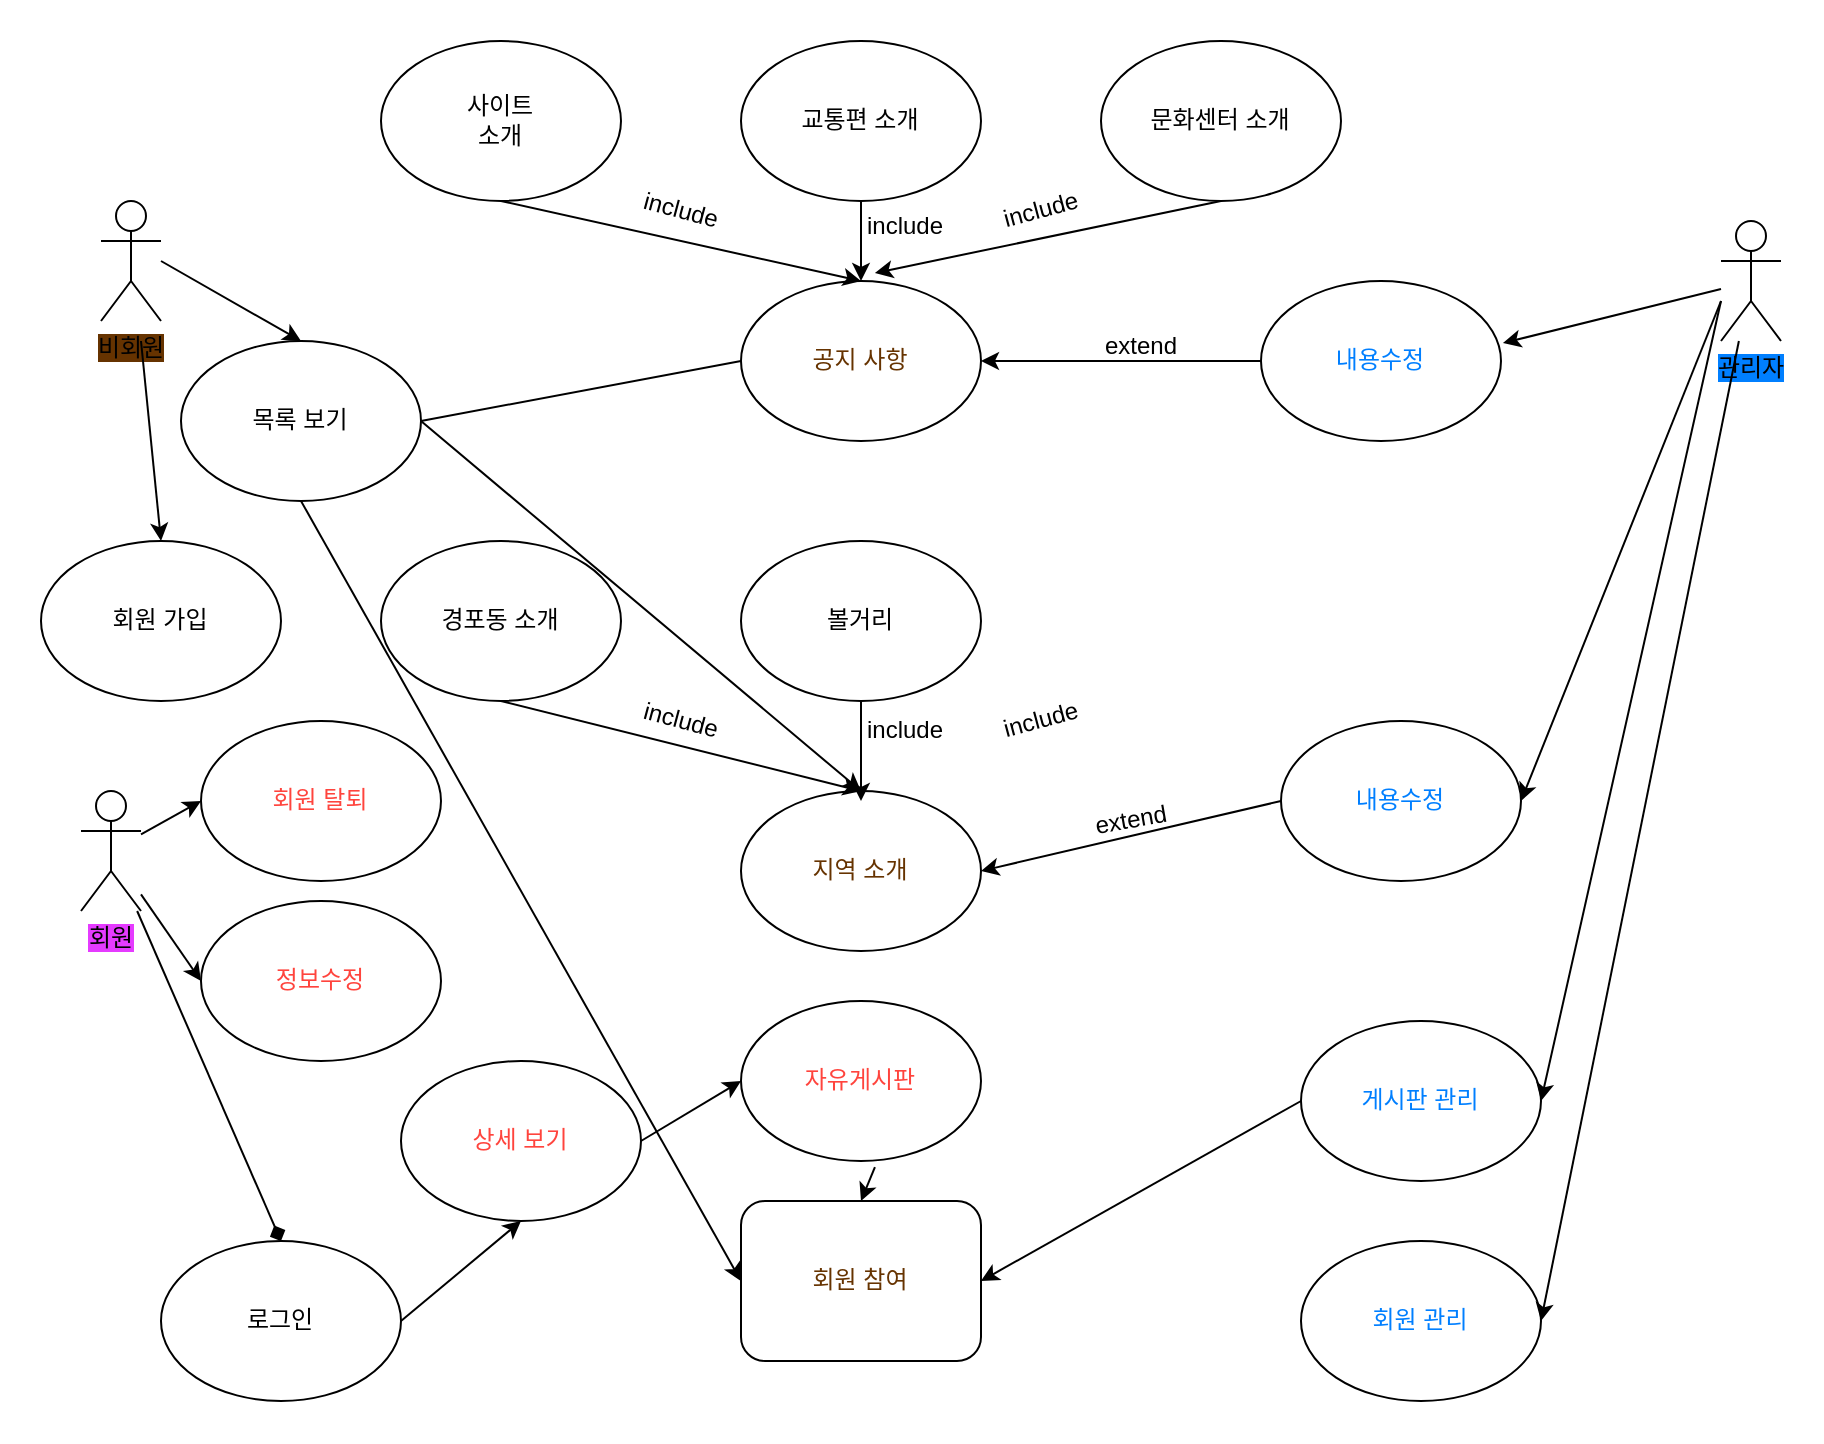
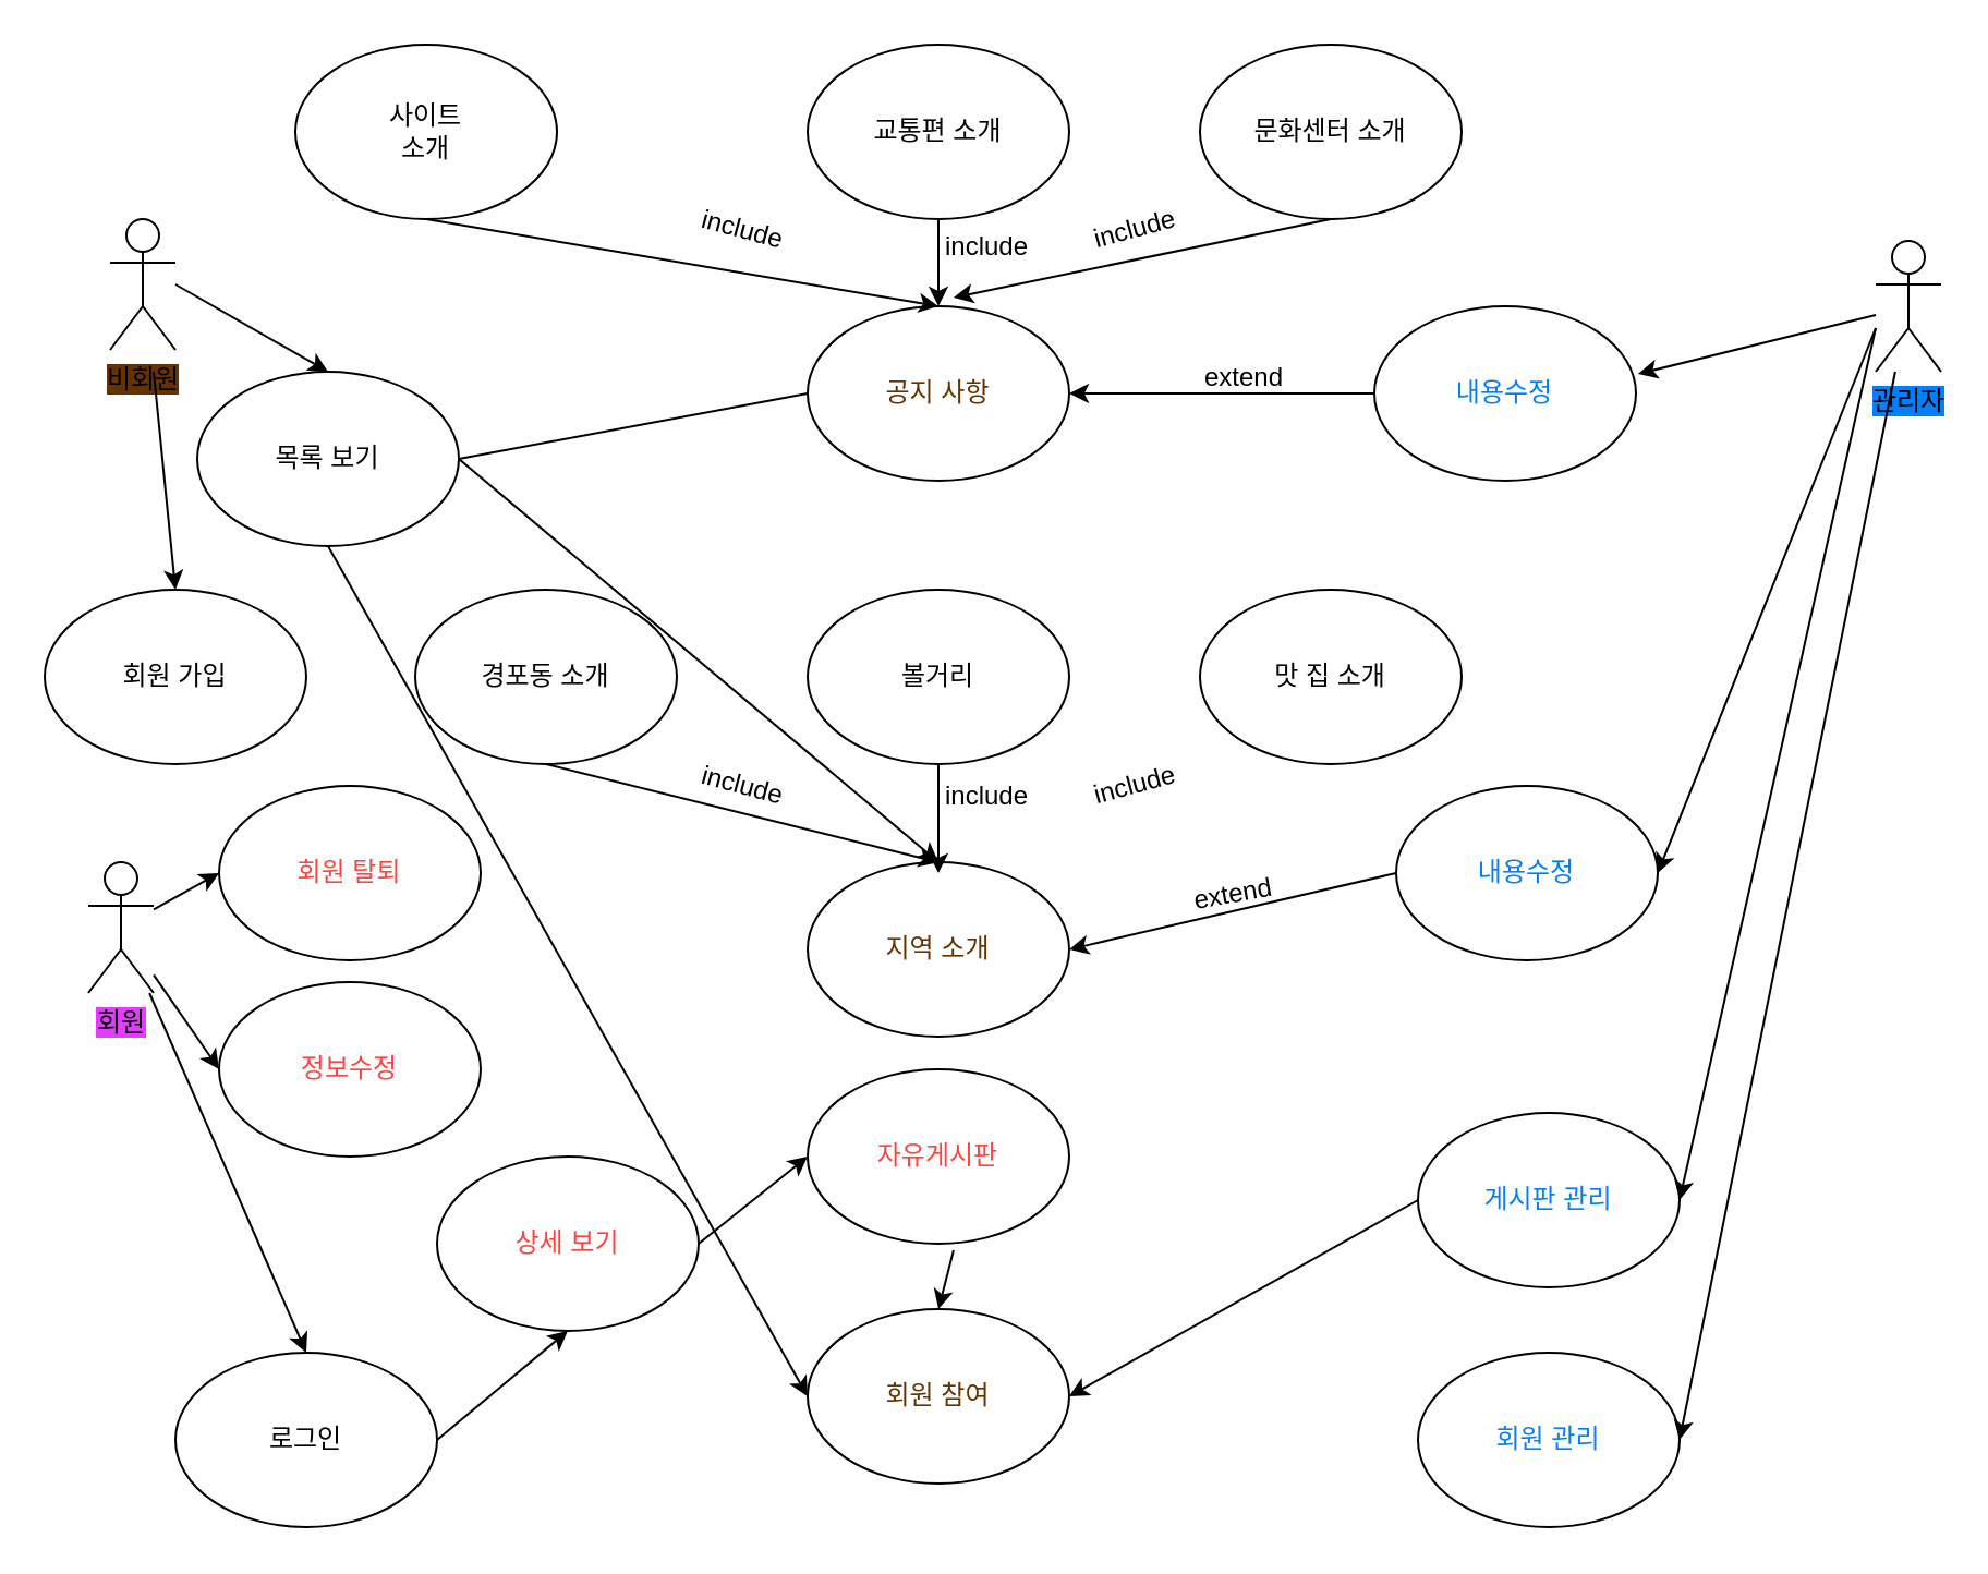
- <mxCell id="2" value="&lt;div&gt;사이트&lt;/div&gt;&lt;div&gt;소개&lt;/div&gt;" style="ellipse;whiteSpace=wrap;html=1;" vertex="1" parent="1"><mxGeometry x="190" y="20" width="120" height="80" as="geometry" /></mxCell>
+ <mxCell id="2" value="&lt;div&gt;사이트&lt;/div&gt;&lt;div&gt;소개&lt;/div&gt;" style="ellipse;whiteSpace=wrap;html=1;" vertex="1" parent="1"><mxGeometry x="135" y="20" width="120" height="80" as="geometry" /></mxCell>
+ <mxCell id="19" value="맛 집 소개" style="ellipse;whiteSpace=wrap;html=1;" vertex="1" parent="1"><mxGeometry x="550" y="270" width="120" height="80" as="geometry" /></mxCell>
- <mxCell id="37" value="&lt;font color=&quot;#ff443d&quot;&gt;자유게시판&lt;/font&gt;" style="ellipse;whiteSpace=wrap;html=1;" vertex="1" parent="1"><mxGeometry x="370" y="500" width="120" height="80" as="geometry" /></mxCell>
+ <mxCell id="37" value="&lt;font color=&quot;#ff443d&quot;&gt;자유게시판&lt;/font&gt;" style="ellipse;whiteSpace=wrap;html=1;" vertex="1" parent="1"><mxGeometry x="370" y="490" width="120" height="80" as="geometry" /></mxCell>
- <mxCell id="40" value="" style="endArrow=diamond;html=1;rounded=0;entryX=0.5;entryY=0;entryDx=0;entryDy=0;" edge="1" parent="1" source="15" target="35"><mxGeometry width="50" height="50" relative="1" as="geometry"><mxPoint x="390" y="520" as="sourcePoint" /><mxPoint x="440" y="470" as="targetPoint" /></mxGeometry></mxCell>
+ <mxCell id="40" value="" style="endArrow=classic;html=1;rounded=0;entryX=0.5;entryY=0;entryDx=0;entryDy=0;" edge="1" parent="1" source="15" target="35"><mxGeometry width="50" height="50" relative="1" as="geometry"><mxPoint x="390" y="520" as="sourcePoint" /><mxPoint x="440" y="470" as="targetPoint" /></mxGeometry></mxCell>
- <mxCell id="36" value="&lt;font color=&quot;#663300&quot;&gt;회원 참여&lt;/font&gt;" style="whiteSpace=wrap;html=1;rounded=1;" vertex="1" parent="1"><mxGeometry x="370" y="600" width="120" height="80" as="geometry" /></mxCell>
+ <mxCell id="36" value="&lt;font color=&quot;#663300&quot;&gt;회원 참여&lt;/font&gt;" style="ellipse;whiteSpace=wrap;html=1;" vertex="1" parent="1"><mxGeometry x="370" y="600" width="120" height="80" as="geometry" /></mxCell>
